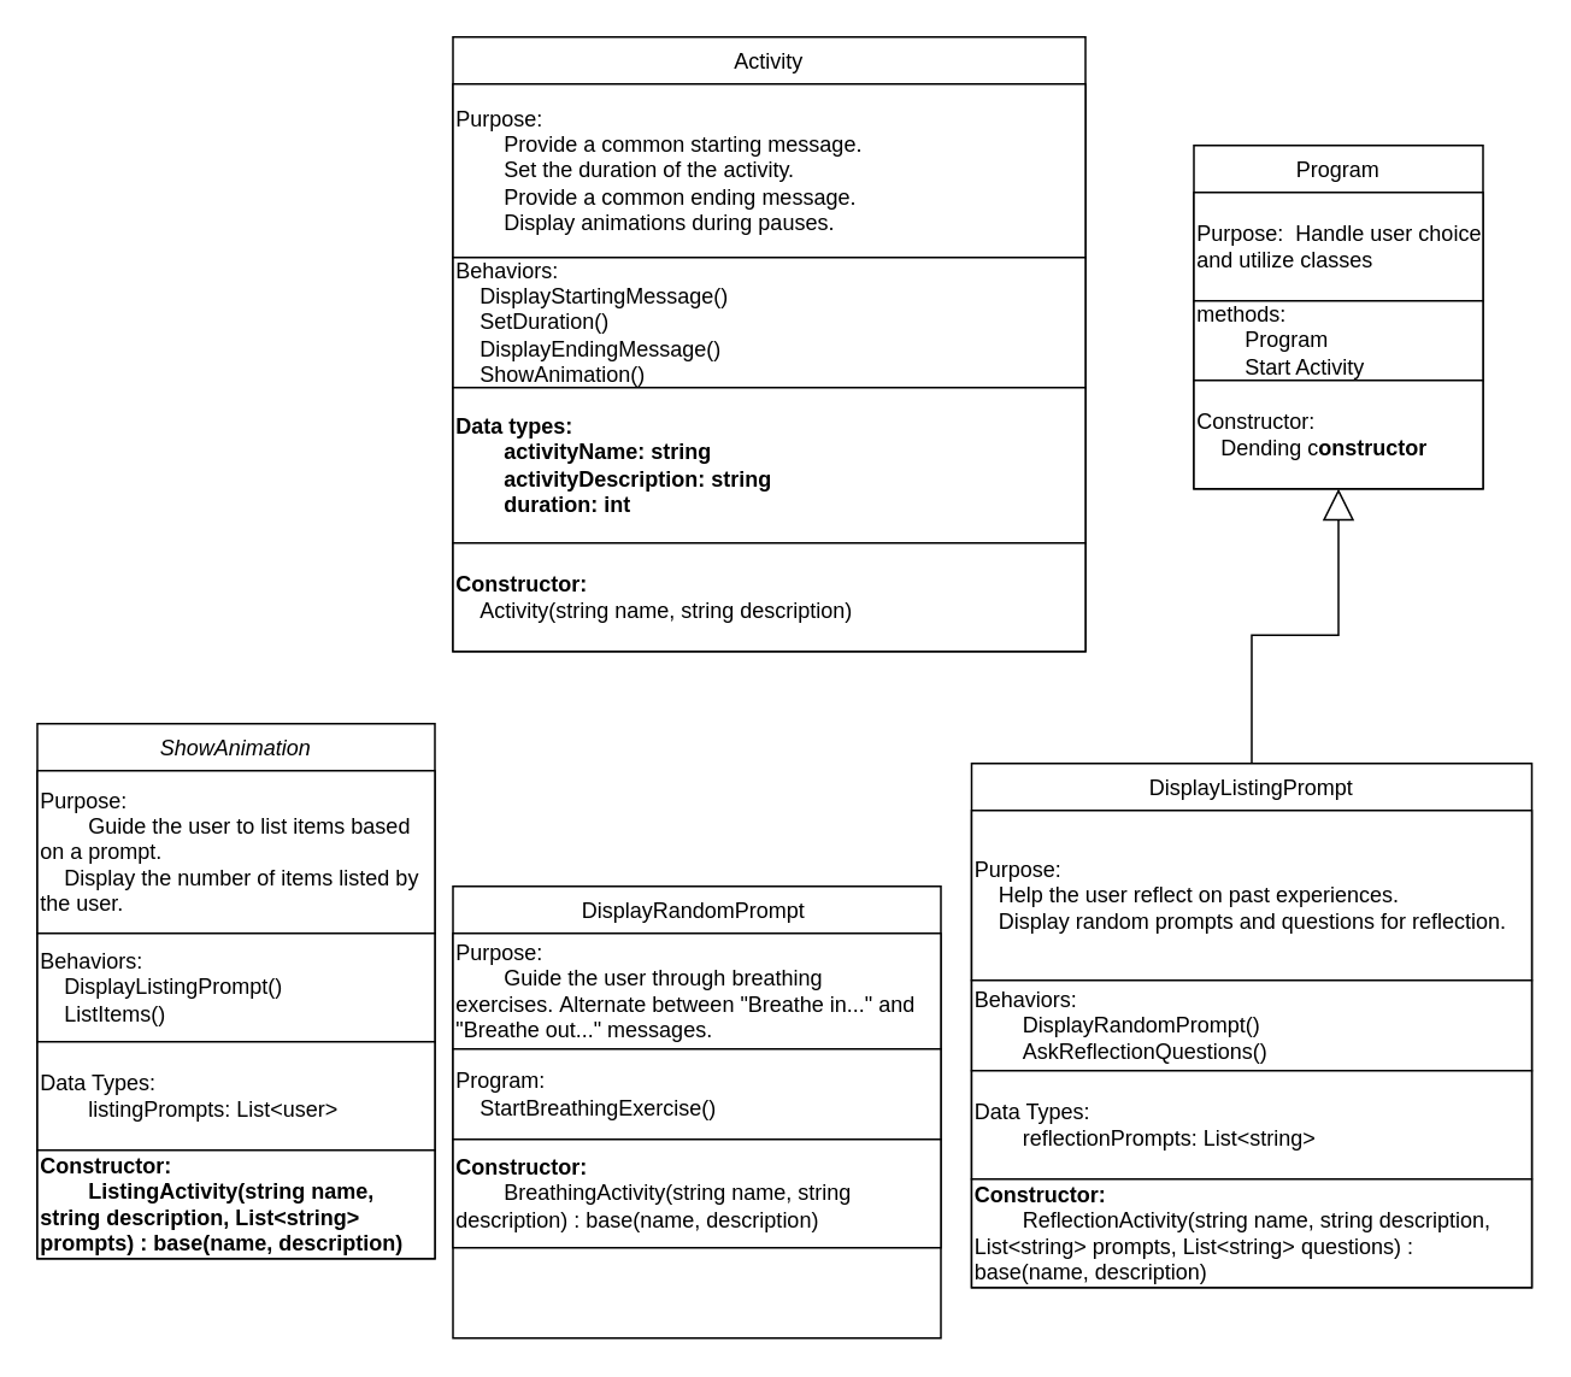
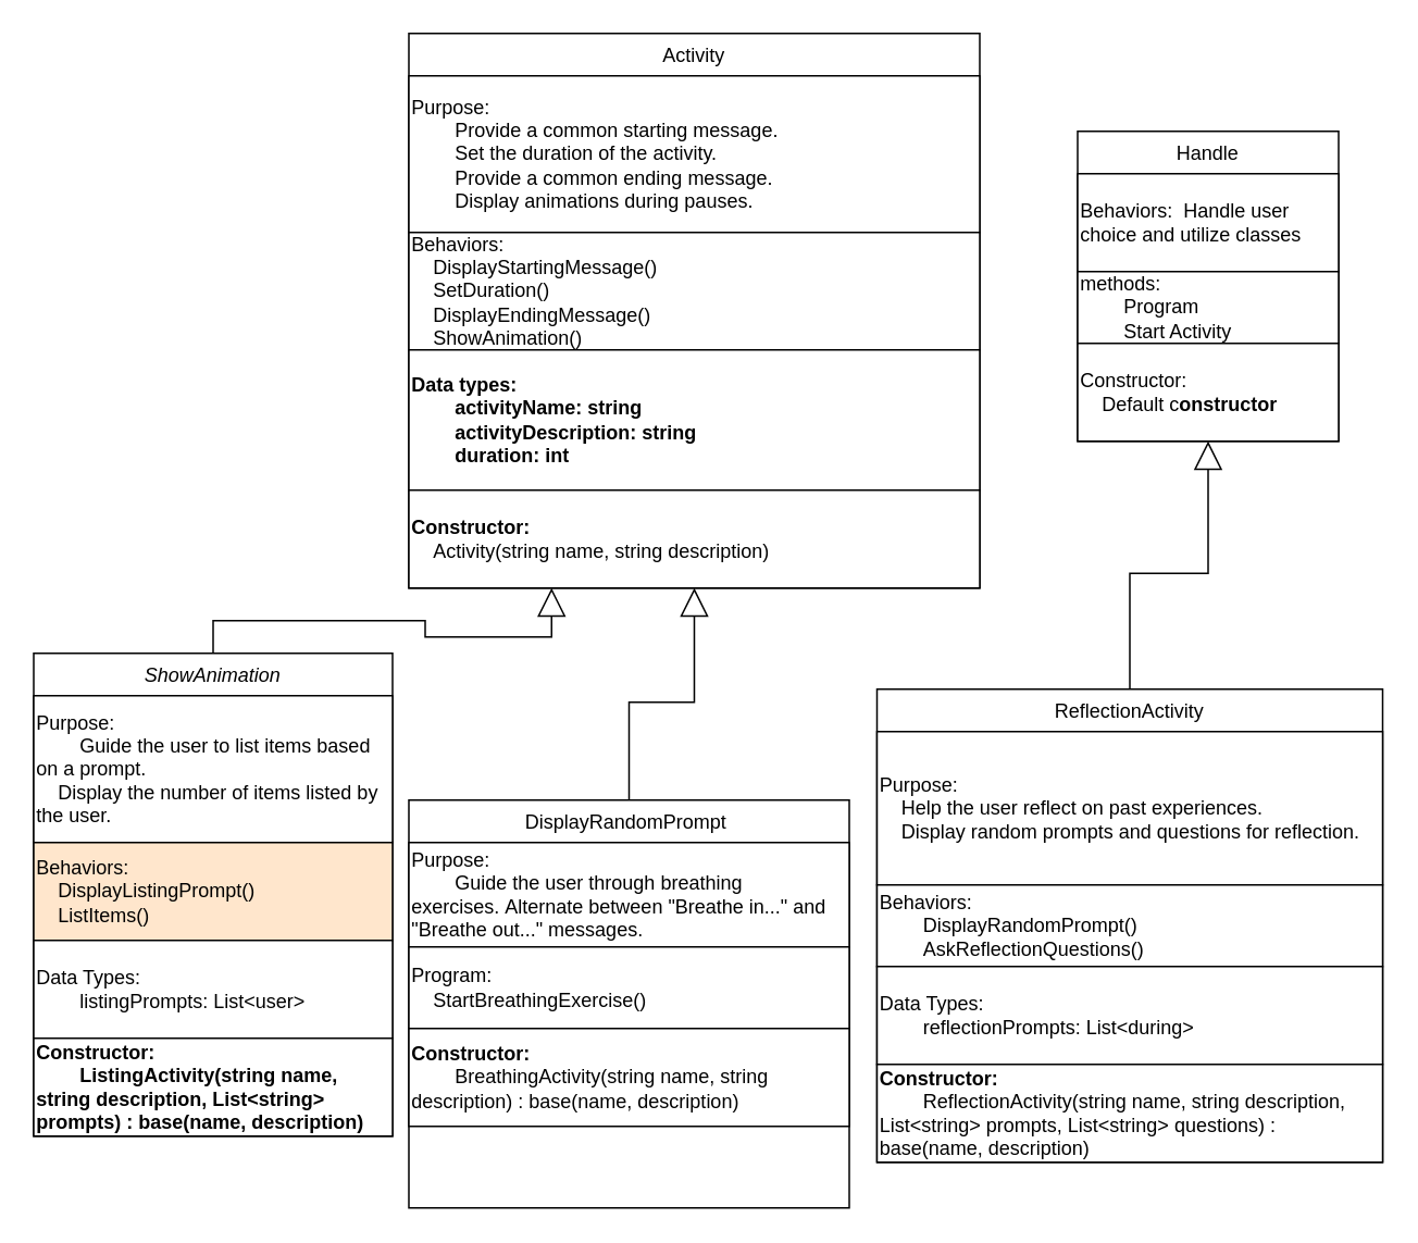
- <mxCell id="17" value="Program" style="swimlane;fontStyle=0;align=center;verticalAlign=top;childLayout=stackLayout;horizontal=1;startSize=26;horizontalStack=0;resizeParent=1;resizeLast=0;collapsible=1;marginBottom=0;rounded=0;shadow=0;strokeWidth=1;" parent="1" vertex="1"><mxGeometry x="660" y="80" width="160" height="190" as="geometry"><mxRectangle x="550" y="140" width="160" height="26" as="alternateBounds" /></mxGeometry></mxCell>
+ <mxCell id="17" value="Handle" style="swimlane;fontStyle=0;align=center;verticalAlign=top;childLayout=stackLayout;horizontal=1;startSize=26;horizontalStack=0;resizeParent=1;resizeLast=0;collapsible=1;marginBottom=0;rounded=0;shadow=0;strokeWidth=1;" parent="1" vertex="1"><mxGeometry x="660" y="80" width="160" height="190" as="geometry"><mxRectangle x="550" y="140" width="160" height="26" as="alternateBounds" /></mxGeometry></mxCell>
- <mxCell id="18" value="Purpose:&amp;nbsp; Handle user choice and utilize classes" style="rounded=0;whiteSpace=wrap;html=1;align=left;" parent="17" vertex="1"><mxGeometry y="26" width="160" height="60" as="geometry" /></mxCell>
+ <mxCell id="18" value="Behaviors:&amp;nbsp; Handle user choice and utilize classes" style="rounded=0;whiteSpace=wrap;html=1;align=left;" parent="17" vertex="1"><mxGeometry y="26" width="160" height="60" as="geometry" /></mxCell>
- <mxCell id="20" value="Constructor:&lt;br&gt;&lt;span style=&quot;&quot;&gt;&lt;span style=&quot;&quot;&gt;&amp;nbsp;&amp;nbsp;&amp;nbsp;&amp;nbsp;D&lt;/span&gt;&lt;/span&gt;ending c&lt;strong style=&quot;border-color: var(--border-color);&quot;&gt;onstructor&lt;/strong&gt;" style="whiteSpace=wrap;html=1;align=left;" parent="17" vertex="1"><mxGeometry y="130" width="160" height="60" as="geometry" /></mxCell>
+ <mxCell id="20" value="Constructor:&lt;br&gt;&lt;span style=&quot;&quot;&gt;&lt;span style=&quot;&quot;&gt;&amp;nbsp;&amp;nbsp;&amp;nbsp;&amp;nbsp;D&lt;/span&gt;&lt;/span&gt;efault c&lt;strong style=&quot;border-color: var(--border-color);&quot;&gt;onstructor&lt;/strong&gt;" style="whiteSpace=wrap;html=1;align=left;" parent="17" vertex="1"><mxGeometry y="130" width="160" height="60" as="geometry" /></mxCell>
+ <mxCell id="26" style="edgeStyle=orthogonalEdgeStyle;rounded=0;orthogonalLoop=1;jettySize=auto;html=1;exitX=0.5;exitY=0;exitDx=0;exitDy=0;endArrow=block;endFill=0;endSize=15;entryX=0.25;entryY=1;entryDx=0;entryDy=0;" parent="1" source="2" target="21" edge="1"><mxGeometry relative="1" as="geometry"><mxPoint x="490" y="590" as="targetPoint" /><mxPoint x="390" y="655" as="sourcePoint" /></mxGeometry></mxCell>
+ <mxCell id="27" style="edgeStyle=orthogonalEdgeStyle;rounded=0;orthogonalLoop=1;jettySize=auto;html=1;exitX=0.5;exitY=0;exitDx=0;exitDy=0;entryX=0.5;entryY=1;entryDx=0;entryDy=0;endArrow=block;endFill=0;endSize=15;" parent="1" source="7" target="21" edge="1"><mxGeometry relative="1" as="geometry"><mxPoint x="310" y="320" as="targetPoint" /><mxPoint x="250" y="504" as="sourcePoint" /></mxGeometry></mxCell>
- <mxCell id="12" value="DisplayListingPrompt " style="swimlane;fontStyle=0;align=center;verticalAlign=top;childLayout=stackLayout;horizontal=1;startSize=26;horizontalStack=0;resizeParent=1;resizeLast=0;collapsible=1;marginBottom=0;rounded=0;shadow=0;strokeWidth=1;" parent="1" vertex="1"><mxGeometry x="537" y="422" width="310" height="290" as="geometry"><mxRectangle x="340" y="380" width="170" height="26" as="alternateBounds" /></mxGeometry></mxCell>
+ <mxCell id="12" value="ReflectionActivity " style="swimlane;fontStyle=0;align=center;verticalAlign=top;childLayout=stackLayout;horizontal=1;startSize=26;horizontalStack=0;resizeParent=1;resizeLast=0;collapsible=1;marginBottom=0;rounded=0;shadow=0;strokeWidth=1;" parent="1" vertex="1"><mxGeometry x="537" y="422" width="310" height="290" as="geometry"><mxRectangle x="340" y="380" width="170" height="26" as="alternateBounds" /></mxGeometry></mxCell>
- <mxCell id="4" value="&lt;div&gt;Behaviors:&lt;/div&gt;&lt;div&gt;&amp;nbsp; &amp;nbsp; DisplayListingPrompt()&lt;/div&gt;&lt;div&gt;&amp;nbsp; &amp;nbsp; ListItems()&lt;/div&gt;" style="whiteSpace=wrap;html=1;align=left;" parent="2" vertex="1"><mxGeometry y="116" width="220" height="60" as="geometry" /></mxCell>
+ <mxCell id="4" value="&lt;div&gt;Behaviors:&lt;/div&gt;&lt;div&gt;&amp;nbsp; &amp;nbsp; DisplayListingPrompt()&lt;/div&gt;&lt;div&gt;&amp;nbsp; &amp;nbsp; ListItems()&lt;/div&gt;" style="whiteSpace=wrap;html=1;align=left;fillColor=#ffe6cc;" parent="2" vertex="1"><mxGeometry y="116" width="220" height="60" as="geometry" /></mxCell>
- <mxCell id="15" value="Data Types:&lt;br&gt;&lt;span style=&quot;white-space: pre;&quot;&gt;&#09;&lt;/span&gt;reflectionPrompts: List&amp;lt;string&amp;gt;" style="whiteSpace=wrap;html=1;align=left;" parent="12" vertex="1"><mxGeometry y="170" width="310" height="60" as="geometry" /></mxCell>
+ <mxCell id="15" value="Data Types:&lt;br&gt;&lt;span style=&quot;white-space: pre;&quot;&gt;&#09;&lt;/span&gt;reflectionPrompts: List&amp;lt;during&amp;gt;" style="whiteSpace=wrap;html=1;align=left;" parent="12" vertex="1"><mxGeometry y="170" width="310" height="60" as="geometry" /></mxCell>
